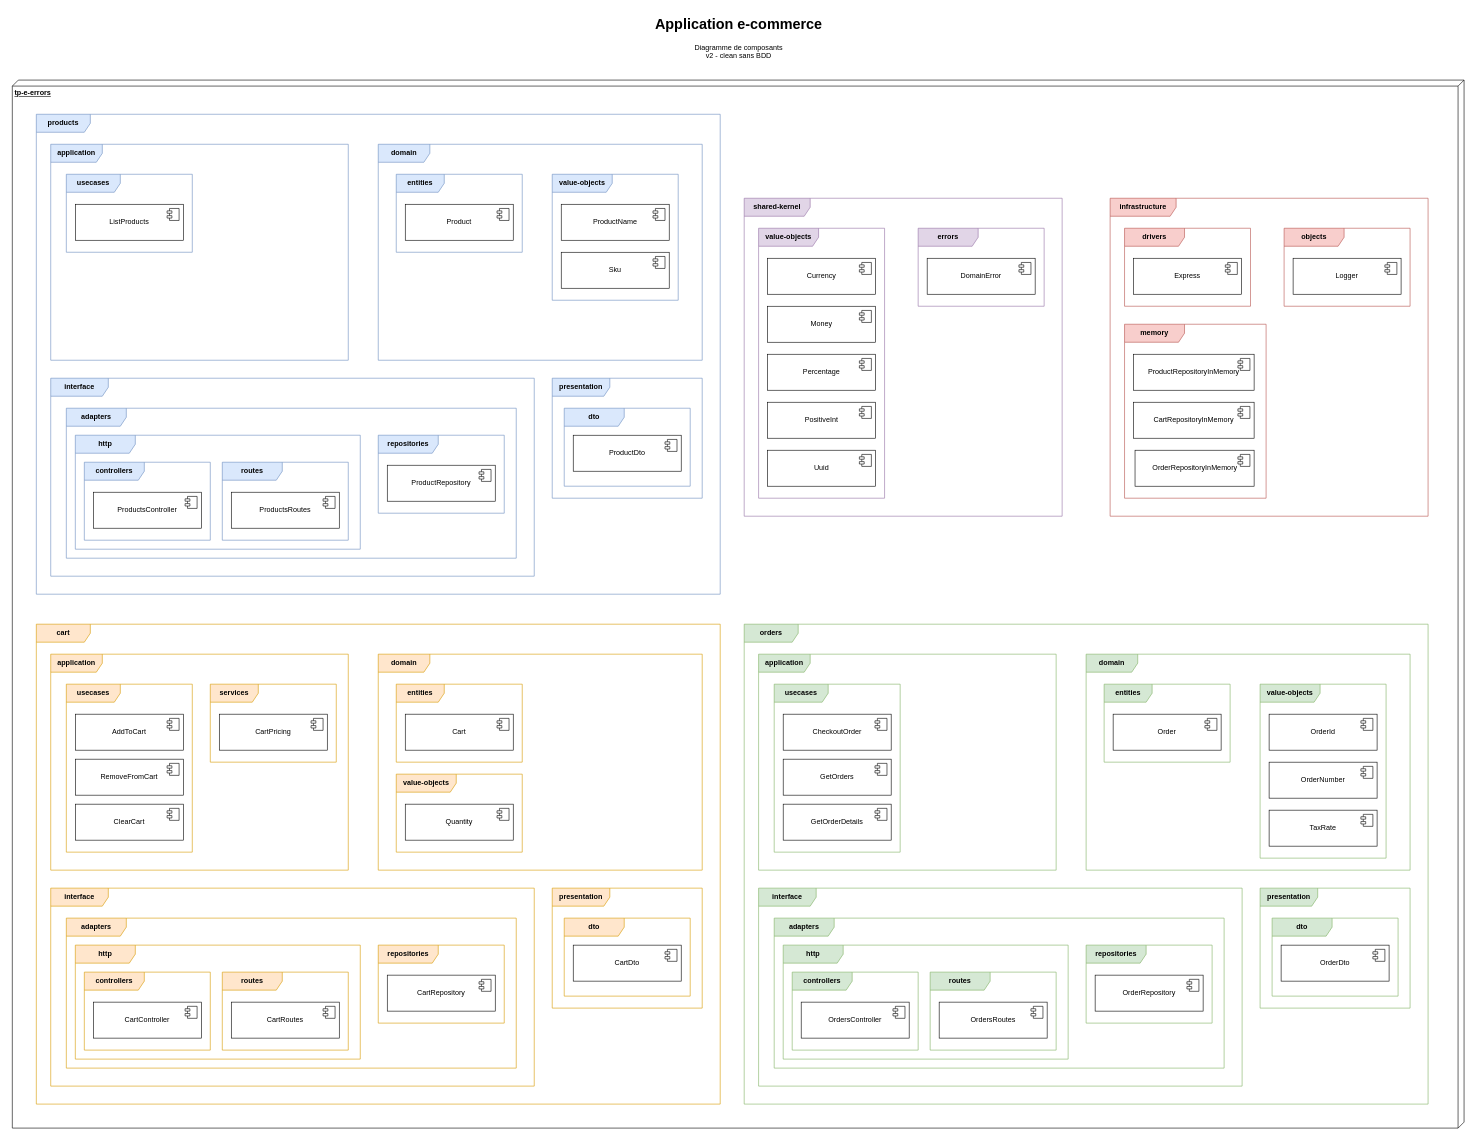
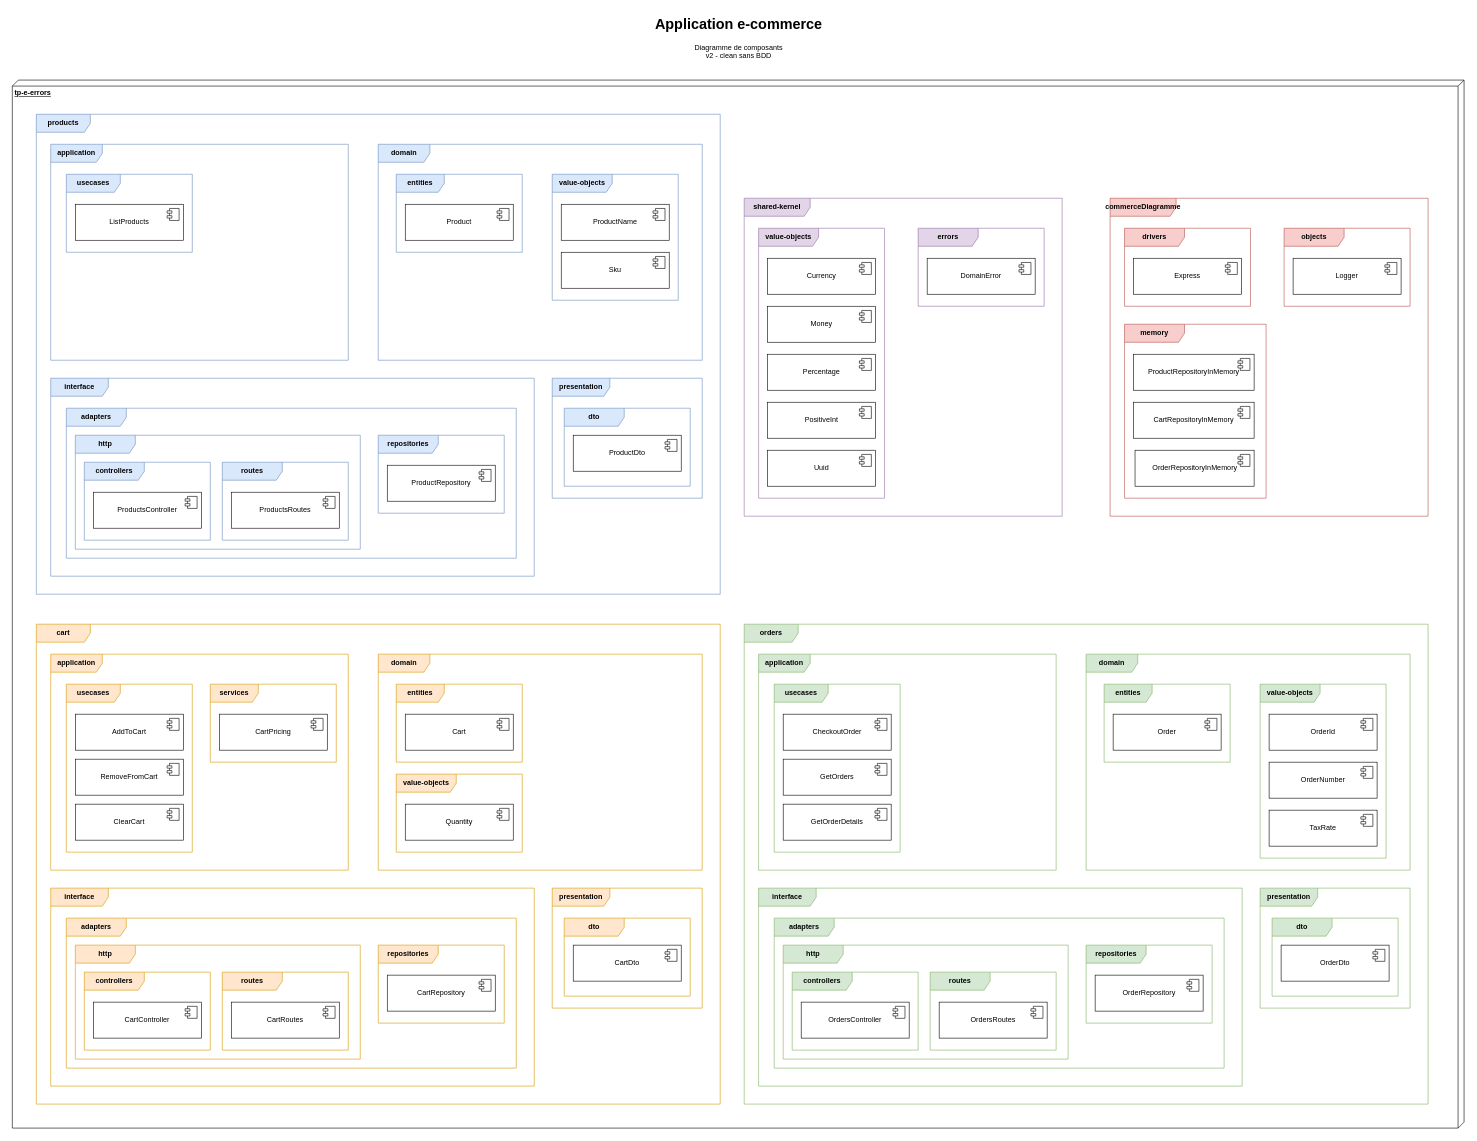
- <mxCell id="120" value="&lt;b&gt;infrastructure&lt;/b&gt;" style="shape=umlFrame;whiteSpace=wrap;html=1;pointerEvents=0;width=110;height=30;fillColor=#f8cecc;strokeColor=#b85450;" vertex="1" parent="1"><mxGeometry x="1850" y="330" width="530" height="530" as="geometry" /></mxCell>
+ <mxCell id="120" value="&lt;b&gt;commerceDiagramme&lt;/b&gt;" style="shape=umlFrame;whiteSpace=wrap;html=1;pointerEvents=0;width=110;height=30;fillColor=#f8cecc;strokeColor=#b85450;" vertex="1" parent="1"><mxGeometry x="1850" y="330" width="530" height="530" as="geometry" /></mxCell>
